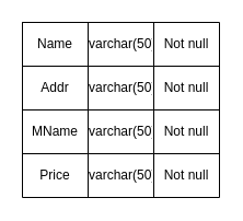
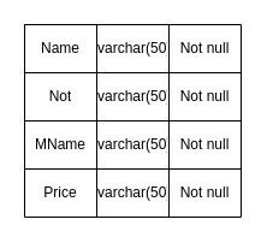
- <mxCell id="8" value="Addr" style="shape=partialRectangle;html=1;whiteSpace=wrap;connectable=0;strokeColor=inherit;overflow=hidden;fillColor=none;top=0;left=0;bottom=0;right=0;pointerEvents=1;" vertex="1" parent="7"><mxGeometry width="60" height="40" as="geometry"><mxRectangle width="60" height="40" as="alternateBounds" /></mxGeometry></mxCell>
+ <mxCell id="8" value="Not" style="shape=partialRectangle;html=1;whiteSpace=wrap;connectable=0;strokeColor=inherit;overflow=hidden;fillColor=none;top=0;left=0;bottom=0;right=0;pointerEvents=1;" vertex="1" parent="7"><mxGeometry width="60" height="40" as="geometry"><mxRectangle width="60" height="40" as="alternateBounds" /></mxGeometry></mxCell>
